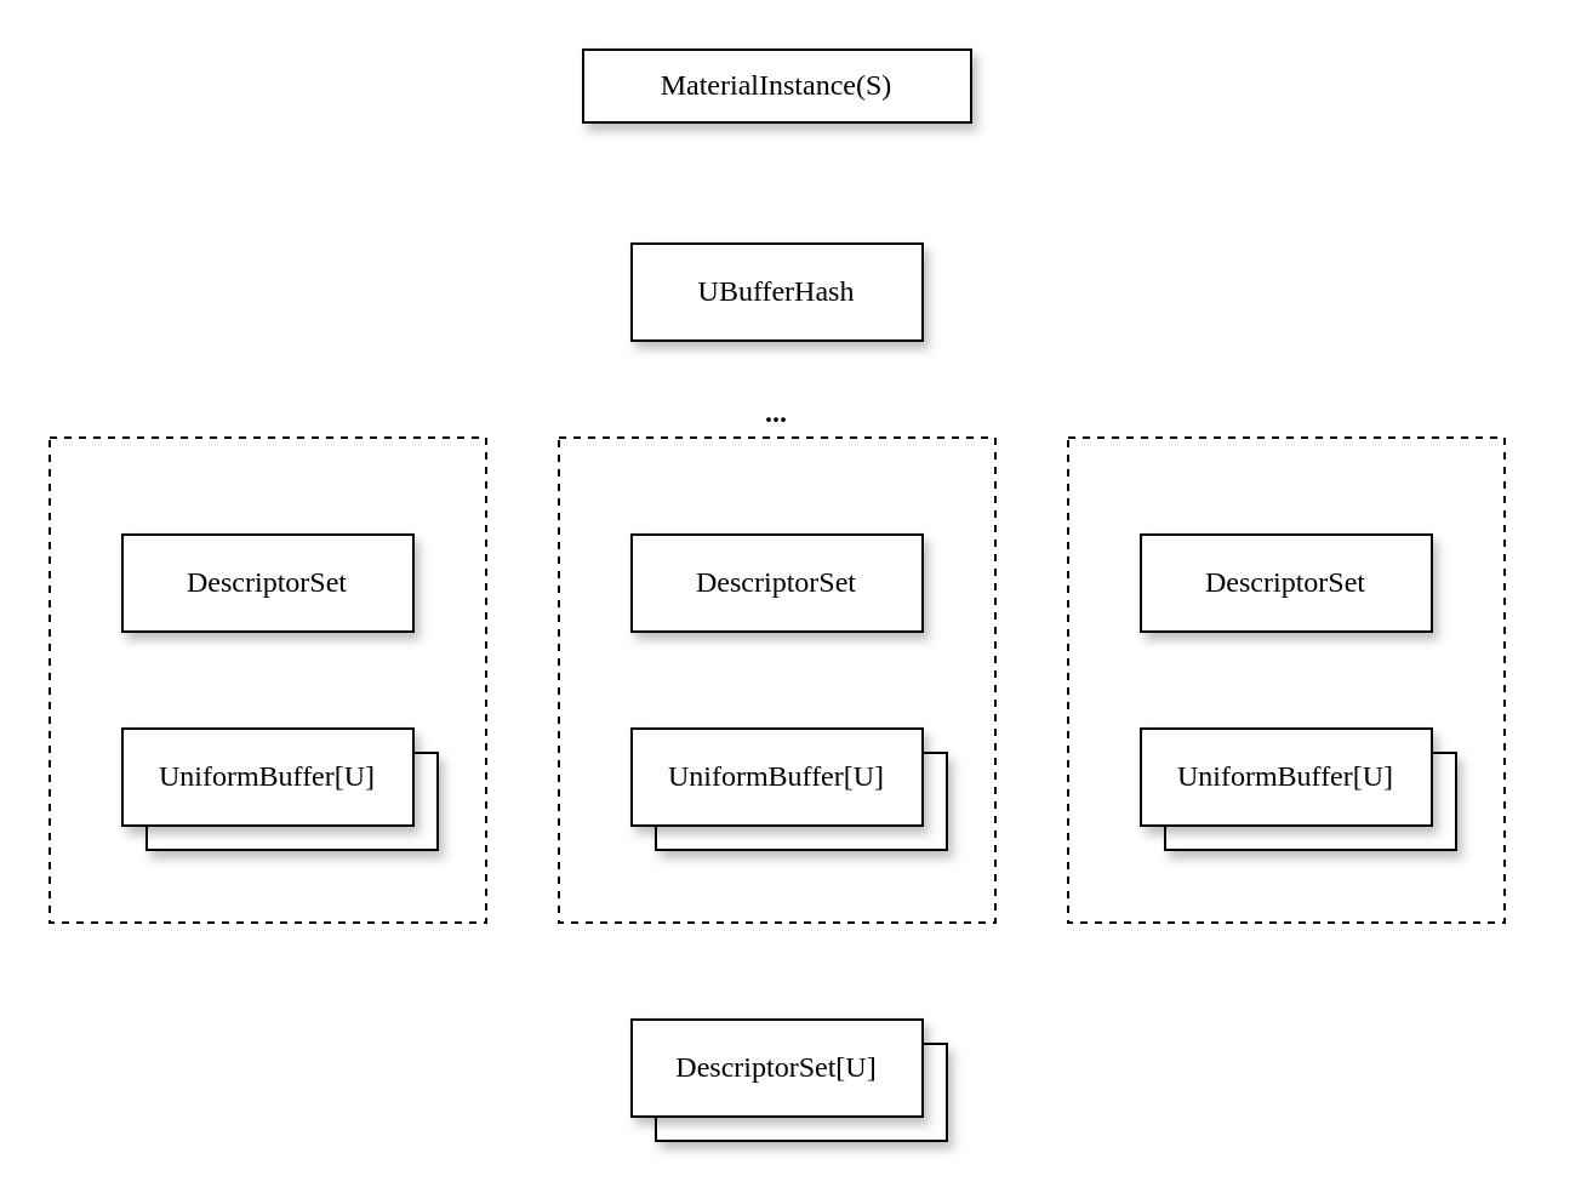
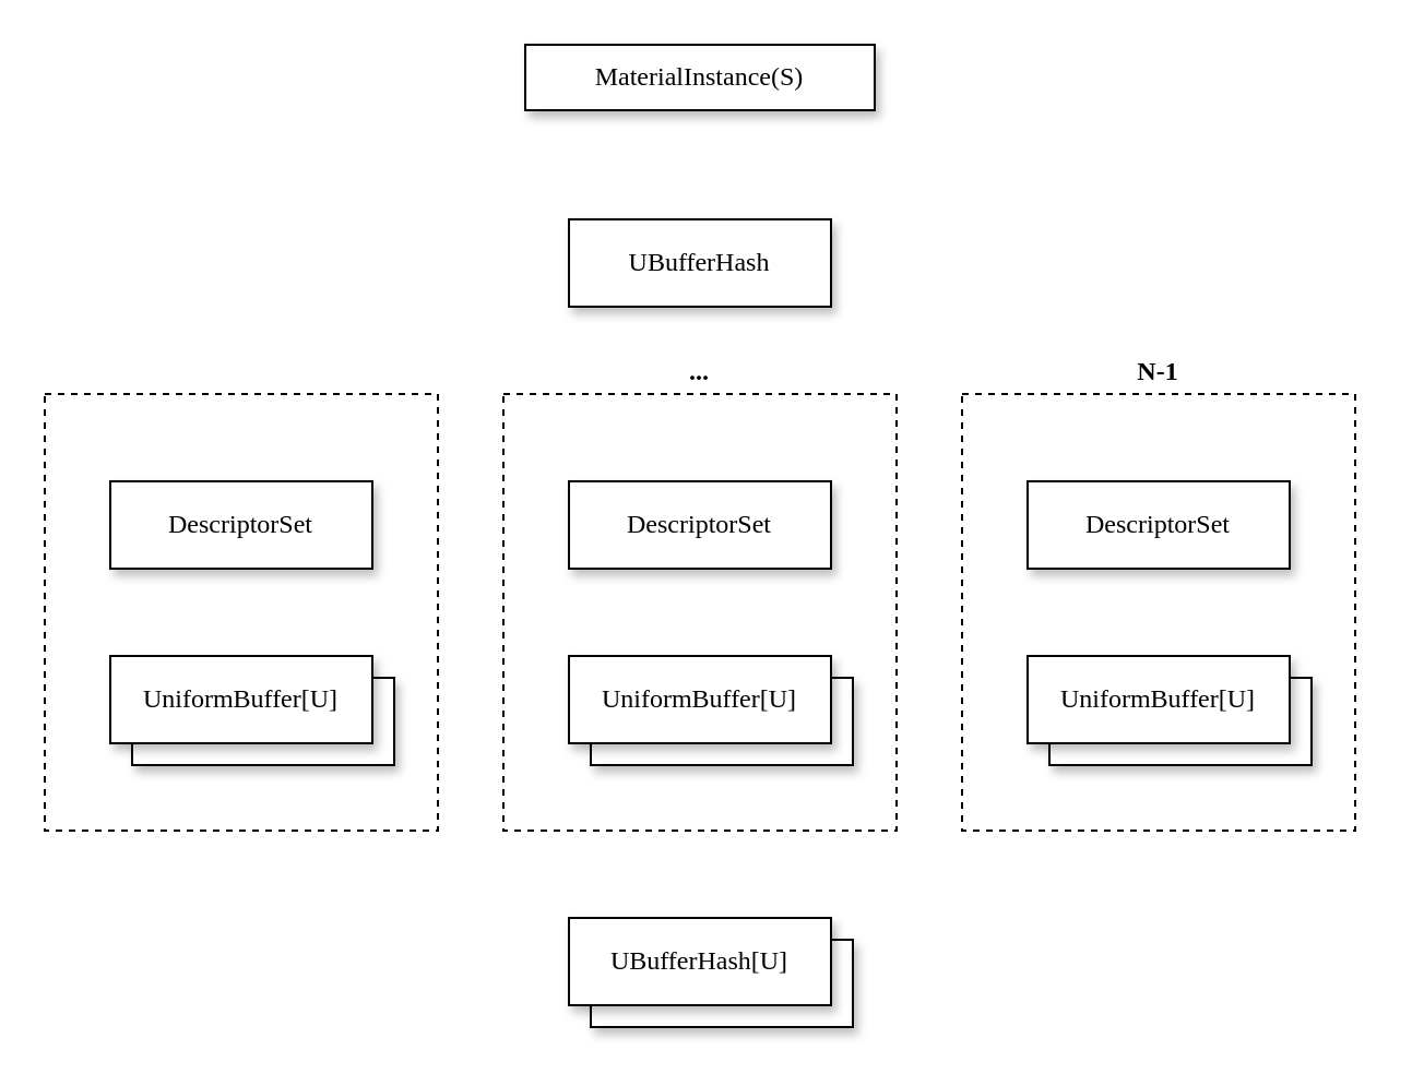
+ <mxCell id="17" value="N-1" style="text;html=1;strokeColor=none;fillColor=none;align=center;verticalAlign=middle;whiteSpace=wrap;rounded=0;shadow=1;fontSize=12;fontStyle=1;fontFamily=Lucida Console;" parent="6" vertex="1"><mxGeometry x="410" width="200" height="20" as="geometry" /></mxCell>
- <mxCell id="5" value="DescriptorSet[U]" style="rounded=0;whiteSpace=wrap;html=1;shadow=1;fontFamily=Lucida Console;" parent="1" vertex="1"><mxGeometry x="260" y="420" width="120" height="40" as="geometry" /></mxCell>
+ <mxCell id="5" value="UBufferHash[U]" style="rounded=0;whiteSpace=wrap;html=1;shadow=1;fontFamily=Lucida Console;" parent="1" vertex="1"><mxGeometry x="260" y="420" width="120" height="40" as="geometry" /></mxCell>
